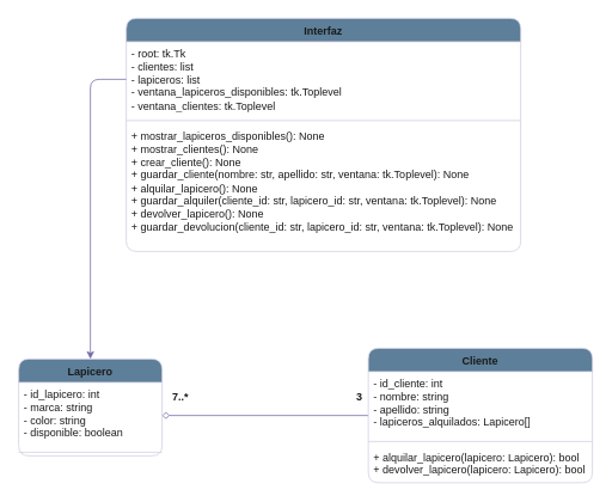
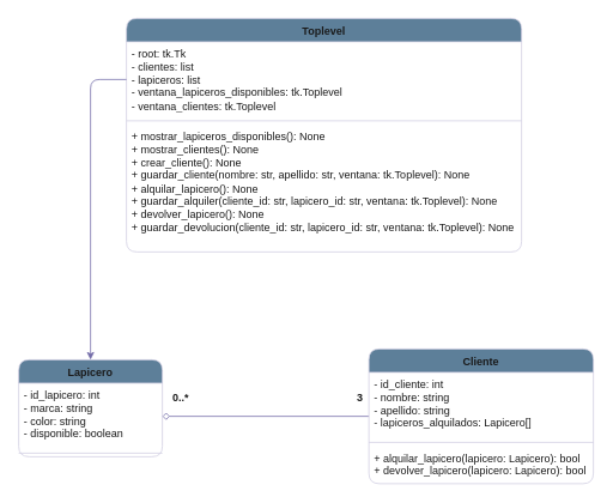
- <mxCell id="10" value="Interfaz" style="swimlane;fontStyle=1;align=center;verticalAlign=top;childLayout=stackLayout;horizontal=1;startSize=26;horizontalStack=0;resizeParent=1;resizeParentMax=0;resizeLast=0;collapsible=1;marginBottom=0;whiteSpace=wrap;labelBackgroundColor=none;fillColor=#5D7F99;strokeColor=#D0CEE2;fontColor=#1A1A1A;rounded=1;" parent="1" vertex="1"><mxGeometry x="140" y="20" width="440" height="260" as="geometry" /></mxCell>
+ <mxCell id="10" value="Toplevel" style="swimlane;fontStyle=1;align=center;verticalAlign=top;childLayout=stackLayout;horizontal=1;startSize=26;horizontalStack=0;resizeParent=1;resizeParentMax=0;resizeLast=0;collapsible=1;marginBottom=0;whiteSpace=wrap;labelBackgroundColor=none;fillColor=#5D7F99;strokeColor=#D0CEE2;fontColor=#1A1A1A;rounded=1;" parent="1" vertex="1"><mxGeometry x="140" y="20" width="440" height="260" as="geometry" /></mxCell>
- <mxCell id="16" value="7..*" style="text;align=center;fontStyle=1;verticalAlign=middle;spacingLeft=3;spacingRight=3;strokeColor=none;rotatable=0;points=[[0,0.5],[1,0.5]];portConstraint=eastwest;html=1;labelBackgroundColor=none;fontColor=#1A1A1A;rounded=1;" parent="1" vertex="1"><mxGeometry x="160" y="430" width="80" height="26" as="geometry" /></mxCell>
+ <mxCell id="16" value="0..*" style="text;align=center;fontStyle=1;verticalAlign=middle;spacingLeft=3;spacingRight=3;strokeColor=none;rotatable=0;points=[[0,0.5],[1,0.5]];portConstraint=eastwest;html=1;labelBackgroundColor=none;fontColor=#1A1A1A;rounded=1;" parent="1" vertex="1"><mxGeometry x="160" y="430" width="80" height="26" as="geometry" /></mxCell>
